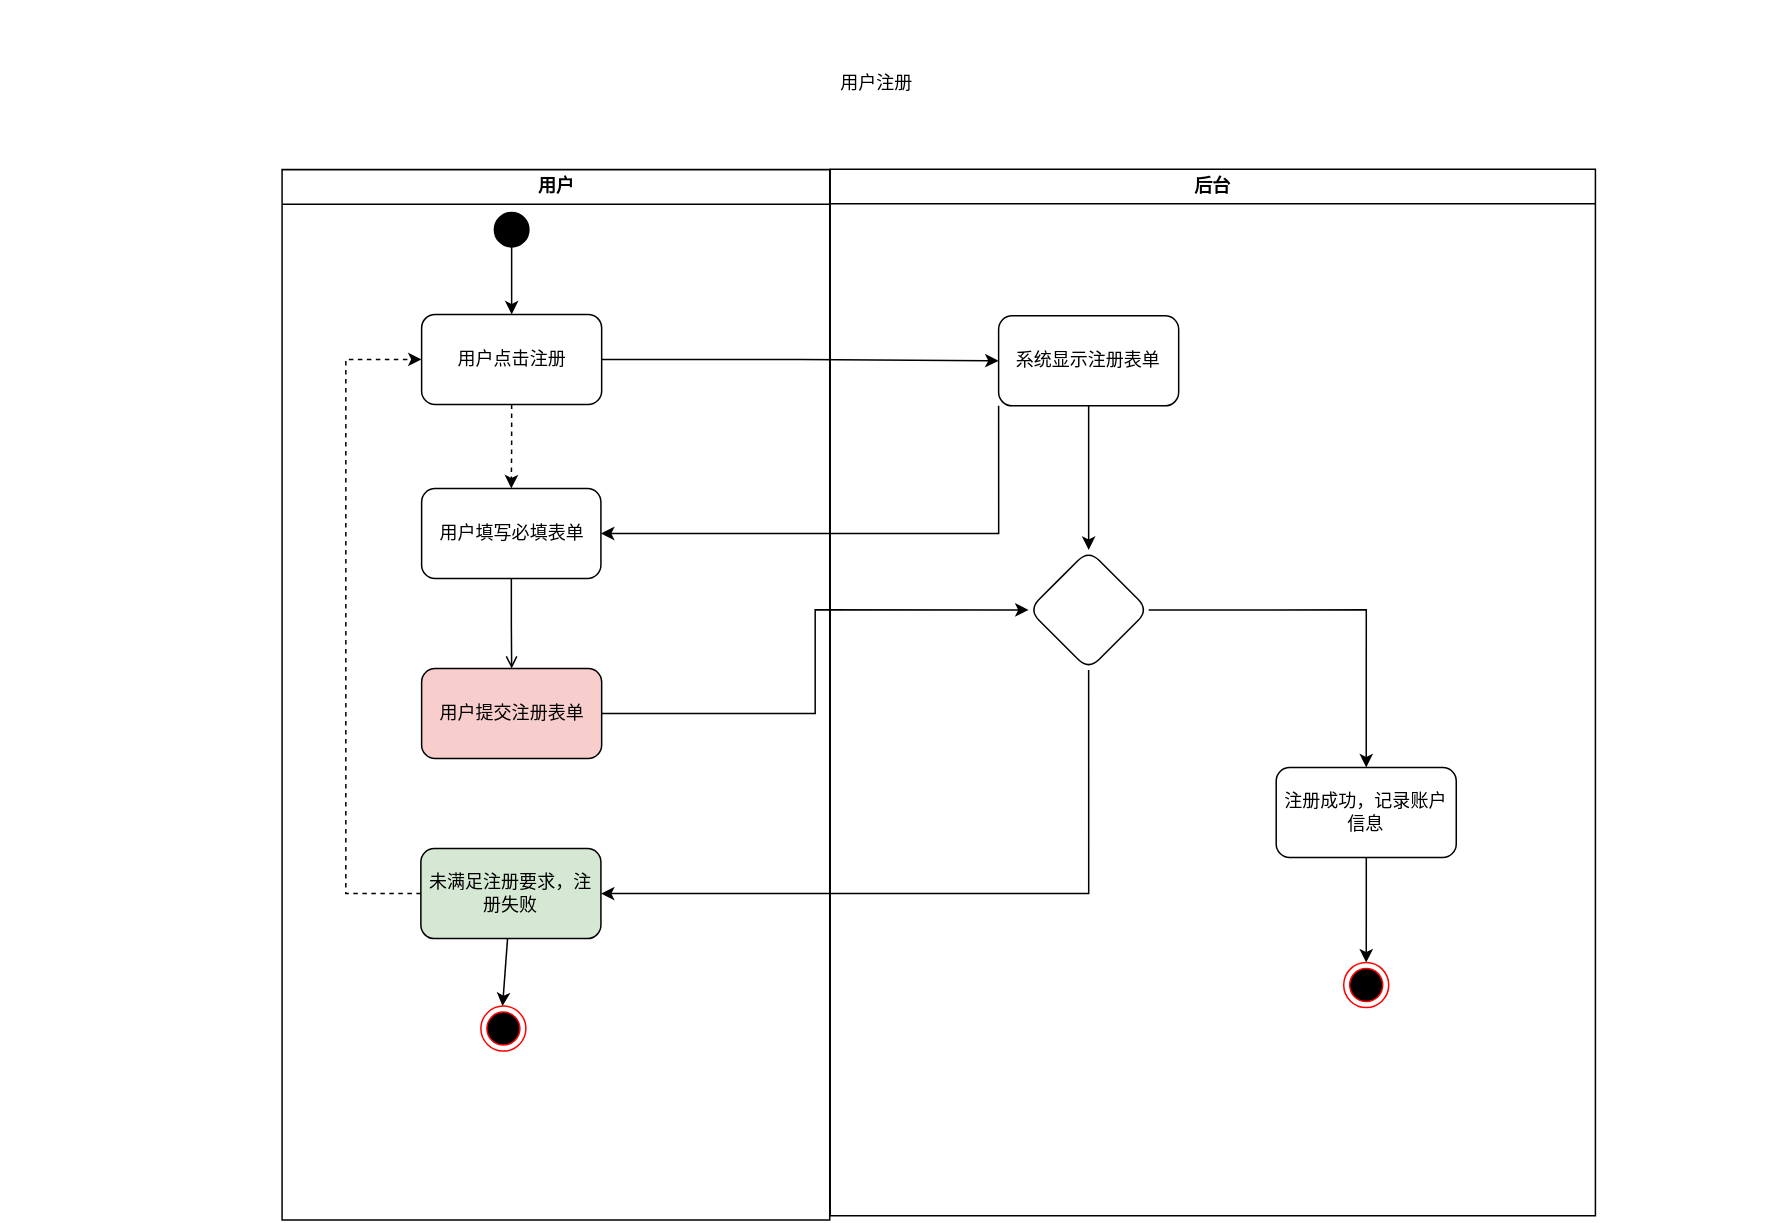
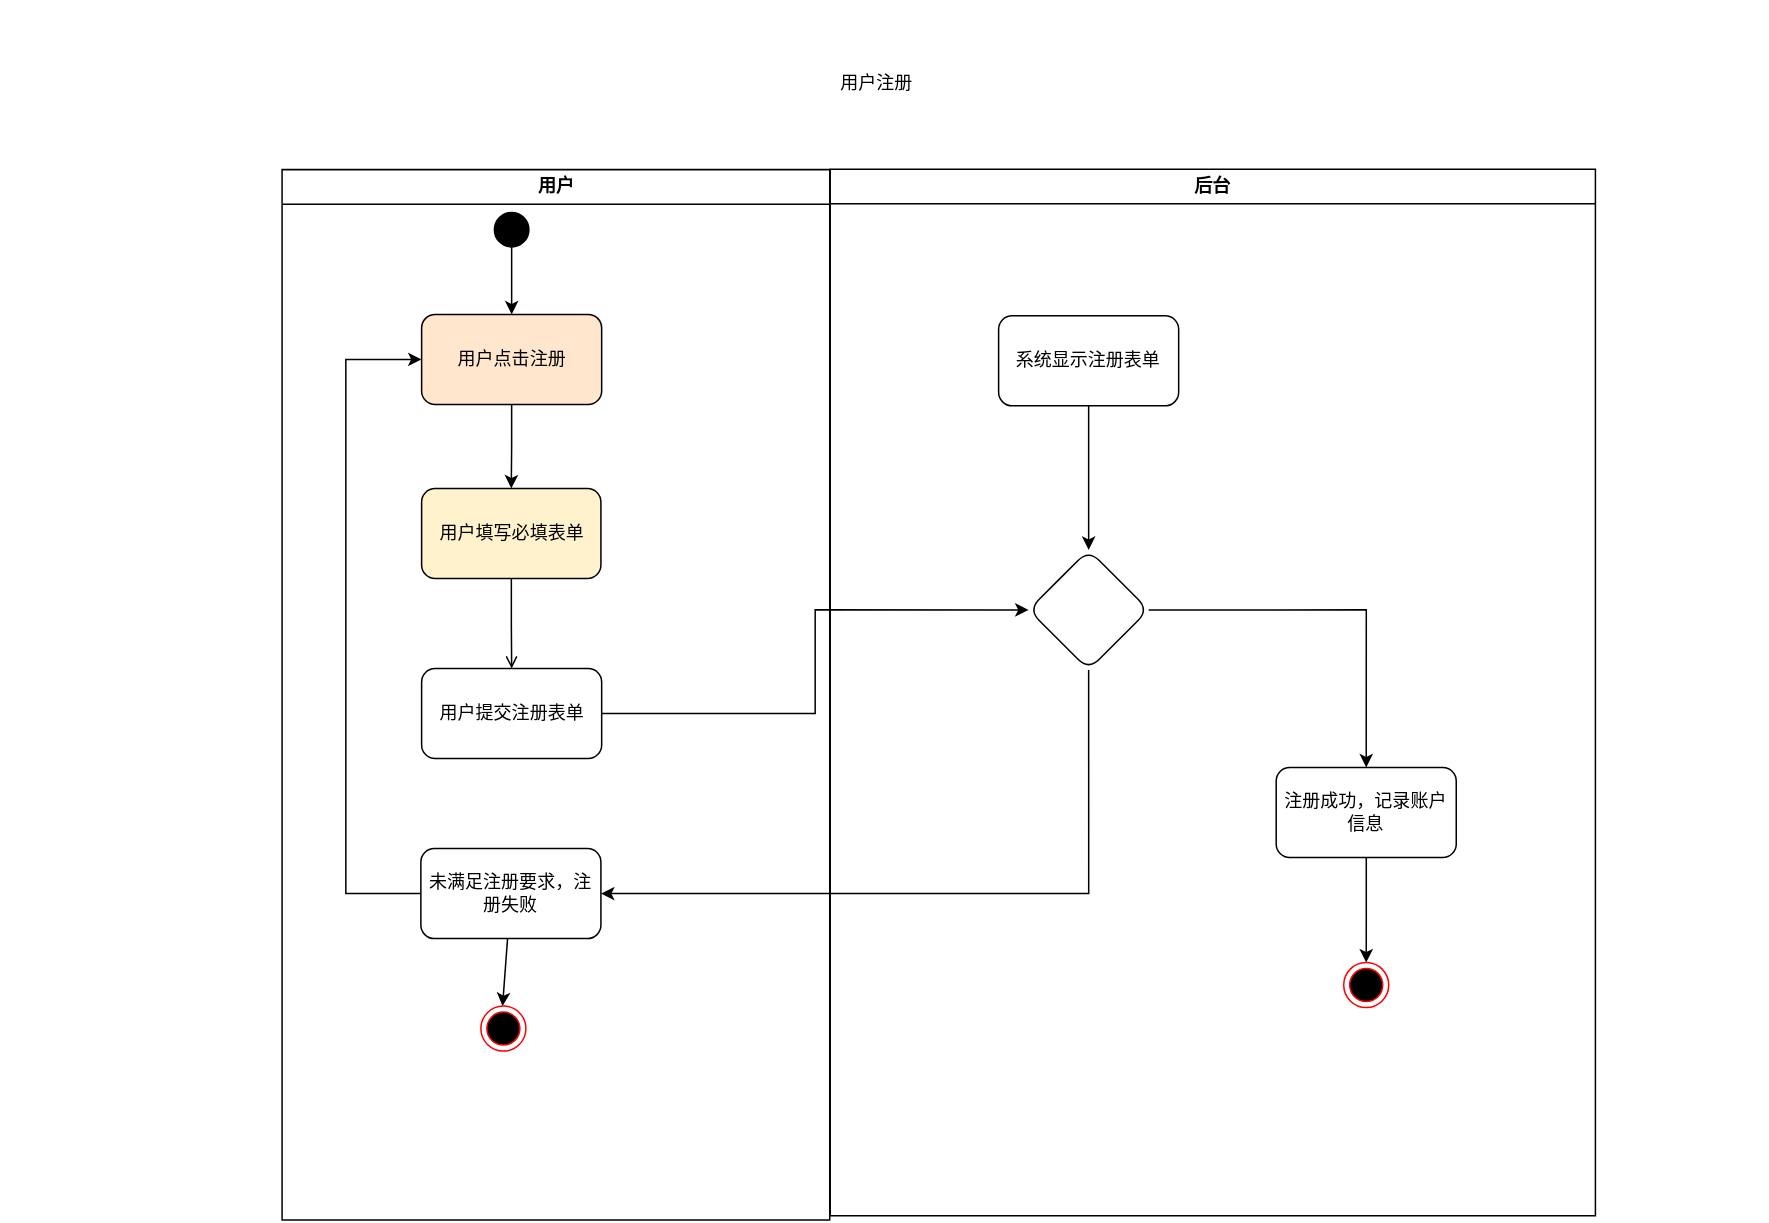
- <mxCell id="5" value="用户点击注册" style="rounded=1;whiteSpace=wrap;html=1;" vertex="1" parent="3"><mxGeometry x="260.5" y="-71" width="120" height="60" as="geometry" /></mxCell>
+ <mxCell id="5" value="用户点击注册" style="rounded=1;whiteSpace=wrap;html=1;fillColor=#ffe6cc;" vertex="1" parent="3"><mxGeometry x="260.5" y="-71" width="120" height="60" as="geometry" /></mxCell>
- <mxCell id="21" style="edgeStyle=orthogonalEdgeStyle;rounded=0;orthogonalLoop=1;jettySize=auto;html=1;" edge="1" parent="1" source="5" target="15"><mxGeometry relative="1" as="geometry"><mxPoint x="565" y="244" as="targetPoint" /></mxGeometry></mxCell>
- <mxCell id="4" style="edgeStyle=orthogonalEdgeStyle;rounded=0;orthogonalLoop=1;jettySize=auto;html=1;exitX=0.5;exitY=1;exitDx=0;exitDy=0;entryX=0.5;entryY=0;entryDx=0;entryDy=0;dashed=1;" edge="1" parent="3" source="5" target="9"><mxGeometry relative="1" as="geometry" /></mxCell>
+ <mxCell id="4" style="edgeStyle=orthogonalEdgeStyle;rounded=0;orthogonalLoop=1;jettySize=auto;html=1;exitX=0.5;exitY=1;exitDx=0;exitDy=0;entryX=0.5;entryY=0;entryDx=0;entryDy=0;" edge="1" parent="3" source="5" target="9"><mxGeometry relative="1" as="geometry" /></mxCell>
- <mxCell id="9" value="用户填写必填表单" style="rounded=1;whiteSpace=wrap;html=1;" vertex="1" parent="3"><mxGeometry x="260.5" y="45" width="119.5" height="60" as="geometry" /></mxCell>
+ <mxCell id="9" value="用户填写必填表单" style="rounded=1;whiteSpace=wrap;html=1;fillColor=#fff2cc;" vertex="1" parent="3"><mxGeometry x="260.5" y="45" width="119.5" height="60" as="geometry" /></mxCell>
- <mxCell id="24" style="edgeStyle=orthogonalEdgeStyle;rounded=0;orthogonalLoop=1;jettySize=auto;html=1;exitX=0;exitY=1;exitDx=0;exitDy=0;entryX=1;entryY=0.5;entryDx=0;entryDy=0;" edge="1" parent="1" source="15" target="9"><mxGeometry relative="1" as="geometry" /></mxCell>
- <mxCell id="11" style="edgeStyle=orthogonalEdgeStyle;rounded=0;orthogonalLoop=1;jettySize=auto;html=1;exitX=0;exitY=0.5;exitDx=0;exitDy=0;entryX=0;entryY=0.5;entryDx=0;entryDy=0;dashed=1;" edge="1" parent="3" source="12" target="5"><mxGeometry relative="1" as="geometry"><Array as="points"><mxPoint x="210" y="315" /><mxPoint x="210" y="-41" /></Array></mxGeometry></mxCell>
+ <mxCell id="11" style="edgeStyle=orthogonalEdgeStyle;rounded=0;orthogonalLoop=1;jettySize=auto;html=1;exitX=0;exitY=0.5;exitDx=0;exitDy=0;entryX=0;entryY=0.5;entryDx=0;entryDy=0;" edge="1" parent="3" source="12" target="5"><mxGeometry relative="1" as="geometry"><Array as="points"><mxPoint x="210" y="315" /><mxPoint x="210" y="-41" /></Array></mxGeometry></mxCell>
- <mxCell id="10" value="用户提交注册表单" style="whiteSpace=wrap;html=1;rounded=1;fillColor=#f8cecc;" vertex="1" parent="3"><mxGeometry x="260.5" y="165" width="120" height="60" as="geometry" /></mxCell>
+ <mxCell id="10" value="用户提交注册表单" style="whiteSpace=wrap;html=1;rounded=1;" vertex="1" parent="3"><mxGeometry x="260.5" y="165" width="120" height="60" as="geometry" /></mxCell>
- <mxCell id="12" value="未满足注册要求，注册失败" style="whiteSpace=wrap;html=1;rounded=1;fillColor=#d5e8d4;" vertex="1" parent="3"><mxGeometry x="260" y="285" width="120" height="60" as="geometry" /></mxCell>
+ <mxCell id="12" value="未满足注册要求，注册失败" style="whiteSpace=wrap;html=1;rounded=1;" vertex="1" parent="3"><mxGeometry x="260" y="285" width="120" height="60" as="geometry" /></mxCell>
